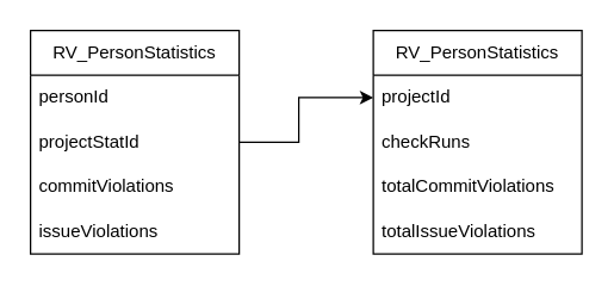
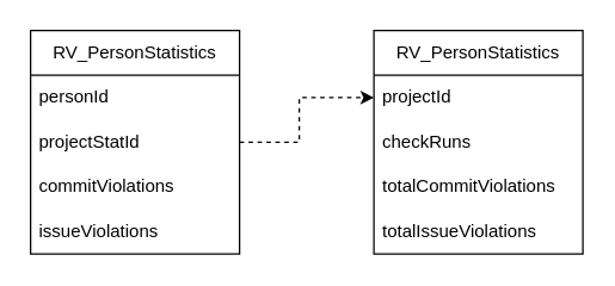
- <mxCell id="12" value="" style="endArrow=classic;html=1;rounded=0;exitX=1;exitY=0.5;exitDx=0;exitDy=0;entryX=0;entryY=0.5;entryDx=0;entryDy=0;" edge="1" parent="1" source="4" target="8"><mxGeometry width="50" height="50" relative="1" as="geometry"><mxPoint x="170" y="110" as="sourcePoint" /><mxPoint x="220" y="60" as="targetPoint" /><Array as="points"><mxPoint x="200" y="95" /><mxPoint x="200" y="65" /></Array></mxGeometry></mxCell>
+ <mxCell id="12" value="" style="endArrow=classic;html=1;rounded=0;exitX=1;exitY=0.5;exitDx=0;exitDy=0;entryX=0;entryY=0.5;entryDx=0;entryDy=0;dashed=1;" edge="1" parent="1" source="4" target="8"><mxGeometry width="50" height="50" relative="1" as="geometry"><mxPoint x="170" y="110" as="sourcePoint" /><mxPoint x="220" y="60" as="targetPoint" /><Array as="points"><mxPoint x="200" y="95" /><mxPoint x="200" y="65" /></Array></mxGeometry></mxCell>
